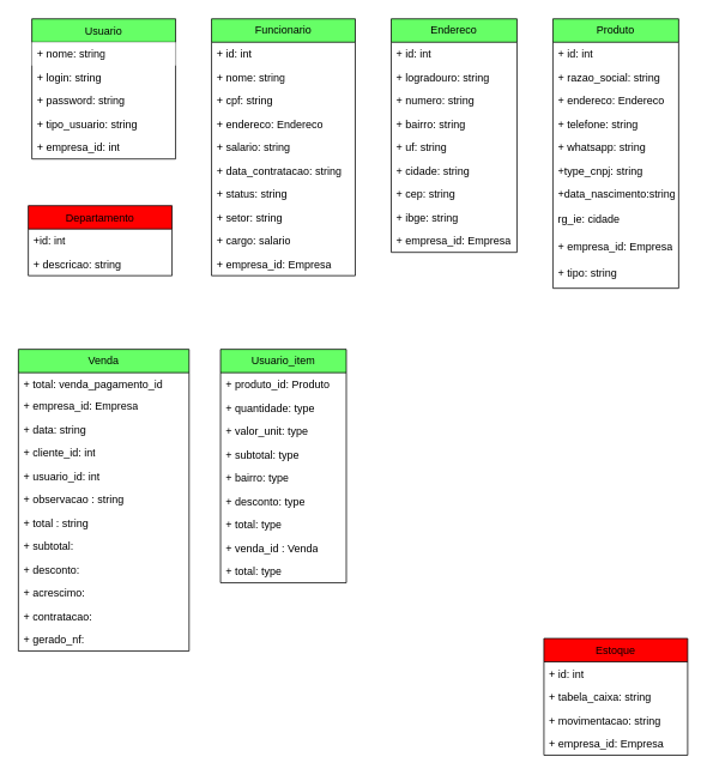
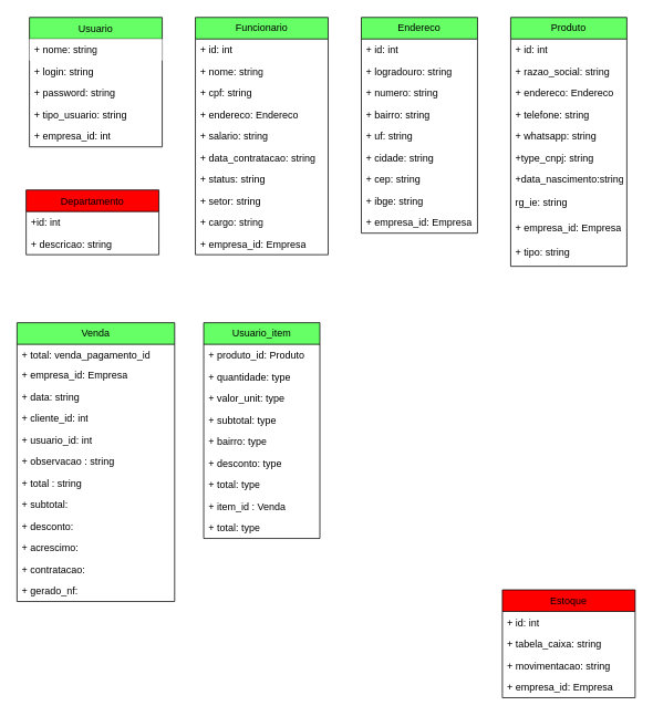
- <mxCell id="10" value="rg_ie: cidade" style="text;strokeColor=none;fillColor=none;align=left;verticalAlign=top;spacingLeft=4;spacingRight=4;overflow=hidden;rotatable=0;points=[[0,0.5],[1,0.5]];portConstraint=eastwest;whiteSpace=wrap;html=1;" parent="2" vertex="1"><mxGeometry y="210" width="140" height="30" as="geometry" /></mxCell>
+ <mxCell id="10" value="rg_ie: string" style="text;strokeColor=none;fillColor=none;align=left;verticalAlign=top;spacingLeft=4;spacingRight=4;overflow=hidden;rotatable=0;points=[[0,0.5],[1,0.5]];portConstraint=eastwest;whiteSpace=wrap;html=1;" parent="2" vertex="1"><mxGeometry y="210" width="140" height="30" as="geometry" /></mxCell>
- <mxCell id="22" value="+ cargo: salario" style="text;strokeColor=none;fillColor=none;align=left;verticalAlign=top;spacingLeft=4;spacingRight=4;overflow=hidden;rotatable=0;points=[[0,0.5],[1,0.5]];portConstraint=eastwest;whiteSpace=wrap;html=1;" parent="13" vertex="1"><mxGeometry y="234" width="160" height="26" as="geometry" /></mxCell>
+ <mxCell id="22" value="+ cargo: string" style="text;strokeColor=none;fillColor=none;align=left;verticalAlign=top;spacingLeft=4;spacingRight=4;overflow=hidden;rotatable=0;points=[[0,0.5],[1,0.5]];portConstraint=eastwest;whiteSpace=wrap;html=1;" parent="13" vertex="1"><mxGeometry y="234" width="160" height="26" as="geometry" /></mxCell>
- <mxCell id="69" value="+ venda_id : Venda" style="text;strokeColor=none;fillColor=none;align=left;verticalAlign=top;spacingLeft=4;spacingRight=4;overflow=hidden;rotatable=0;points=[[0,0.5],[1,0.5]];portConstraint=eastwest;whiteSpace=wrap;html=1;" parent="61" vertex="1"><mxGeometry y="208" width="140" height="26" as="geometry" /></mxCell>
+ <mxCell id="69" value="+ item_id : Venda" style="text;strokeColor=none;fillColor=none;align=left;verticalAlign=top;spacingLeft=4;spacingRight=4;overflow=hidden;rotatable=0;points=[[0,0.5],[1,0.5]];portConstraint=eastwest;whiteSpace=wrap;html=1;" parent="61" vertex="1"><mxGeometry y="208" width="140" height="26" as="geometry" /></mxCell>
